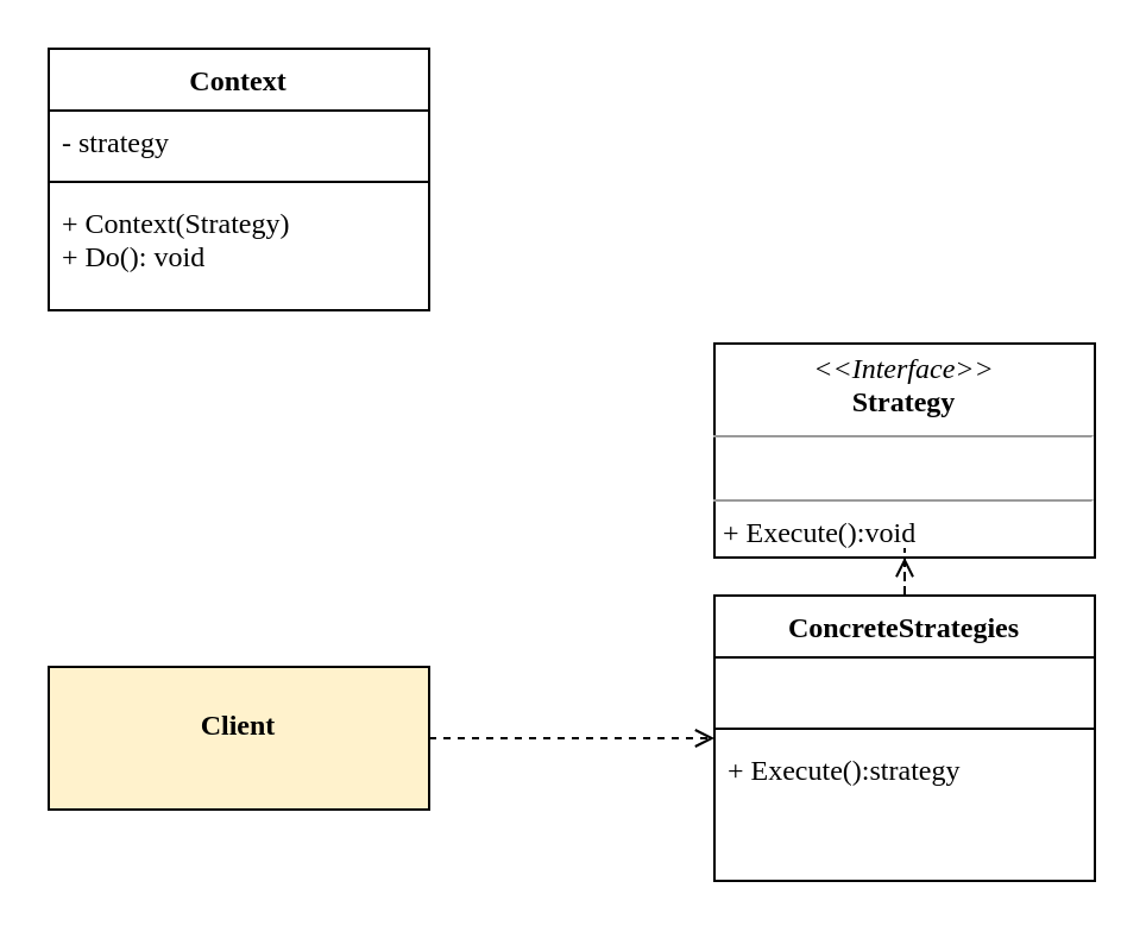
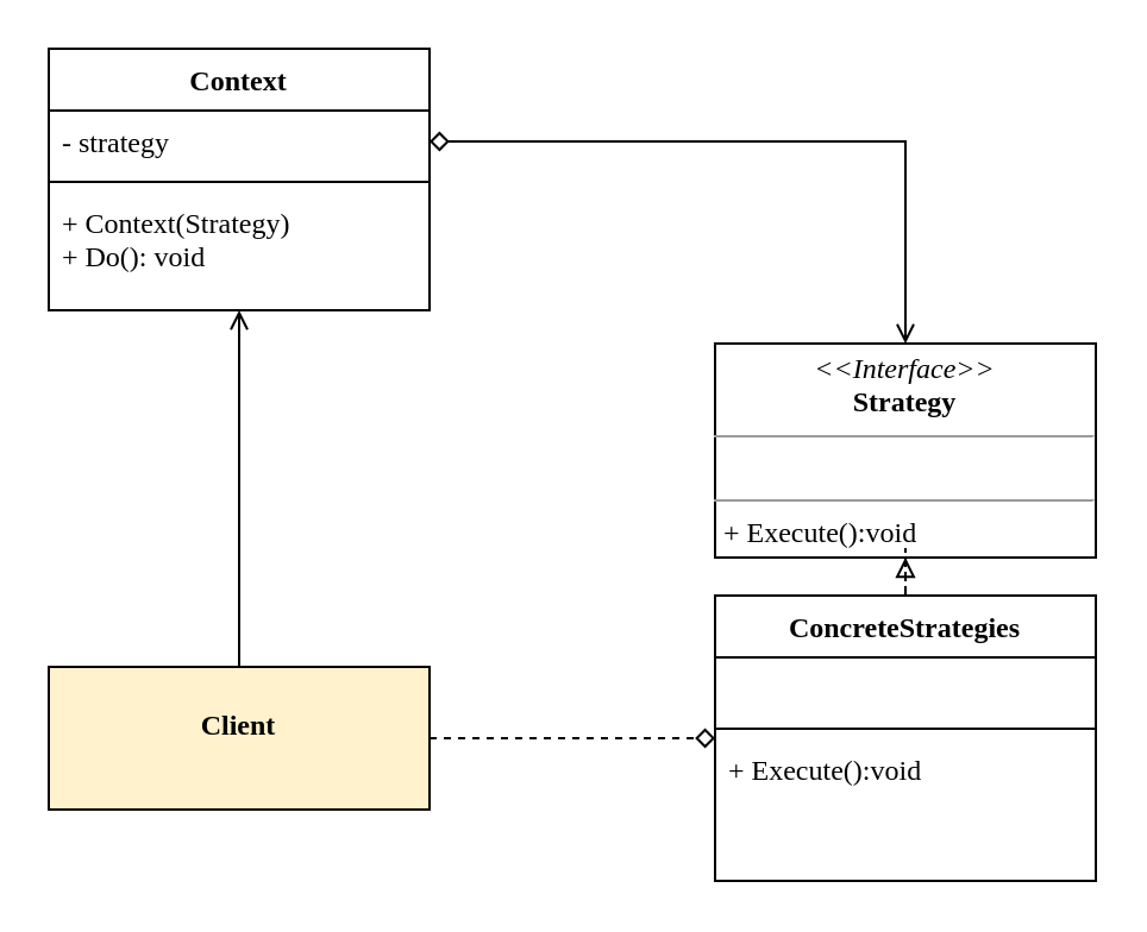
+ <mxCell id="15" style="edgeStyle=orthogonalEdgeStyle;rounded=0;orthogonalLoop=1;jettySize=auto;html=1;endArrow=open;endFill=0;startArrow=diamond;startFill=0;exitX=1;exitY=0.5;exitDx=0;exitDy=0;" edge="1" parent="1" source="4" target="2"><mxGeometry relative="1" as="geometry" /></mxCell>
+ <mxCell id="12" style="edgeStyle=orthogonalEdgeStyle;rounded=0;orthogonalLoop=1;jettySize=auto;html=1;exitX=0.5;exitY=0;exitDx=0;exitDy=0;entryX=0.5;entryY=1;entryDx=0;entryDy=0;startArrow=none;startFill=0;endArrow=open;endFill=0;" edge="1" parent="1" source="14" target="3"><mxGeometry relative="1" as="geometry" /></mxCell>
- <mxCell id="7" style="edgeStyle=orthogonalEdgeStyle;rounded=0;orthogonalLoop=1;jettySize=auto;html=1;exitX=0.5;exitY=0;exitDx=0;exitDy=0;endArrow=open;endFill=0;dashed=1;" edge="1" parent="1" source="8" target="2"><mxGeometry relative="1" as="geometry" /></mxCell>
+ <mxCell id="7" style="edgeStyle=orthogonalEdgeStyle;rounded=0;orthogonalLoop=1;jettySize=auto;html=1;exitX=0.5;exitY=0;exitDx=0;exitDy=0;endArrow=block;endFill=0;dashed=1;" edge="1" parent="1" source="8" target="2"><mxGeometry relative="1" as="geometry" /></mxCell>
- <mxCell id="13" style="edgeStyle=orthogonalEdgeStyle;rounded=0;orthogonalLoop=1;jettySize=auto;html=1;exitX=1;exitY=0.5;exitDx=0;exitDy=0;startArrow=none;startFill=0;endArrow=open;endFill=0;dashed=1;" edge="1" parent="1" source="14" target="8"><mxGeometry relative="1" as="geometry" /></mxCell>
+ <mxCell id="13" style="edgeStyle=orthogonalEdgeStyle;rounded=0;orthogonalLoop=1;jettySize=auto;html=1;exitX=1;exitY=0.5;exitDx=0;exitDy=0;startArrow=none;startFill=0;endArrow=diamond;endFill=0;dashed=1;" edge="1" parent="1" source="14" target="8"><mxGeometry relative="1" as="geometry" /></mxCell>
- <mxCell id="11" value="+ Execute():strategy" style="text;strokeColor=none;fillColor=none;align=left;verticalAlign=top;spacingLeft=4;spacingRight=4;overflow=hidden;rotatable=0;points=[[0,0.5],[1,0.5]];portConstraint=eastwest;fontFamily=Times New Roman;" vertex="1" parent="8"><mxGeometry y="60" width="160" height="60" as="geometry" /></mxCell>
+ <mxCell id="11" value="+ Execute():void" style="text;strokeColor=none;fillColor=none;align=left;verticalAlign=top;spacingLeft=4;spacingRight=4;overflow=hidden;rotatable=0;points=[[0,0.5],[1,0.5]];portConstraint=eastwest;fontFamily=Times New Roman;" vertex="1" parent="8"><mxGeometry y="60" width="160" height="60" as="geometry" /></mxCell>
